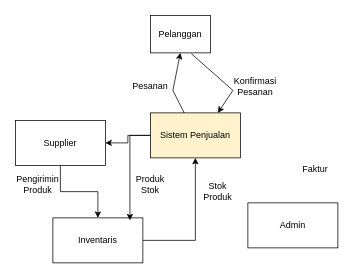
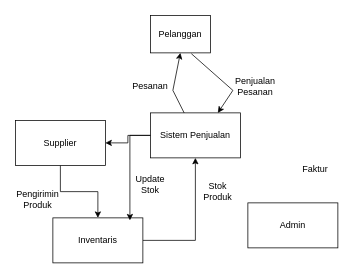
- <mxCell id="11" value="Konfirmasi Pesanan" style="text;html=1;align=center;verticalAlign=middle;whiteSpace=wrap;rounded=0;" vertex="1" parent="1"><mxGeometry x="310" y="100" width="60" height="30" as="geometry" /></mxCell>
+ <mxCell id="11" value="Penjualan Pesanan" style="text;html=1;align=center;verticalAlign=middle;whiteSpace=wrap;rounded=0;" vertex="1" parent="1"><mxGeometry x="310" y="100" width="60" height="30" as="geometry" /></mxCell>
- <mxCell id="3" value="Sistem Penjualan" style="rounded=0;whiteSpace=wrap;html=1;fillColor=#fff2cc;" vertex="1" parent="1"><mxGeometry x="200" y="150" width="120" height="60" as="geometry" /></mxCell>
+ <mxCell id="3" value="Sistem Penjualan" style="rounded=0;whiteSpace=wrap;html=1;" vertex="1" parent="1"><mxGeometry x="200" y="150" width="120" height="60" as="geometry" /></mxCell>
- <mxCell id="15" value="Pengirimin Produk" style="text;html=1;align=center;verticalAlign=middle;whiteSpace=wrap;rounded=0;" vertex="1" parent="1"><mxGeometry x="20" y="230" width="60" height="30" as="geometry" /></mxCell>
+ <mxCell id="15" value="Pengirimin Produk" style="text;html=1;align=center;verticalAlign=middle;whiteSpace=wrap;rounded=0;" vertex="1" parent="1"><mxGeometry x="20" y="250" width="60" height="30" as="geometry" /></mxCell>
- <mxCell id="16" value="Produk Stok" style="text;html=1;align=center;verticalAlign=middle;whiteSpace=wrap;rounded=0;" vertex="1" parent="1"><mxGeometry x="170" y="230" width="60" height="30" as="geometry" /></mxCell>
+ <mxCell id="16" value="Update Stok" style="text;html=1;align=center;verticalAlign=middle;whiteSpace=wrap;rounded=0;" vertex="1" parent="1"><mxGeometry x="170" y="230" width="60" height="30" as="geometry" /></mxCell>
